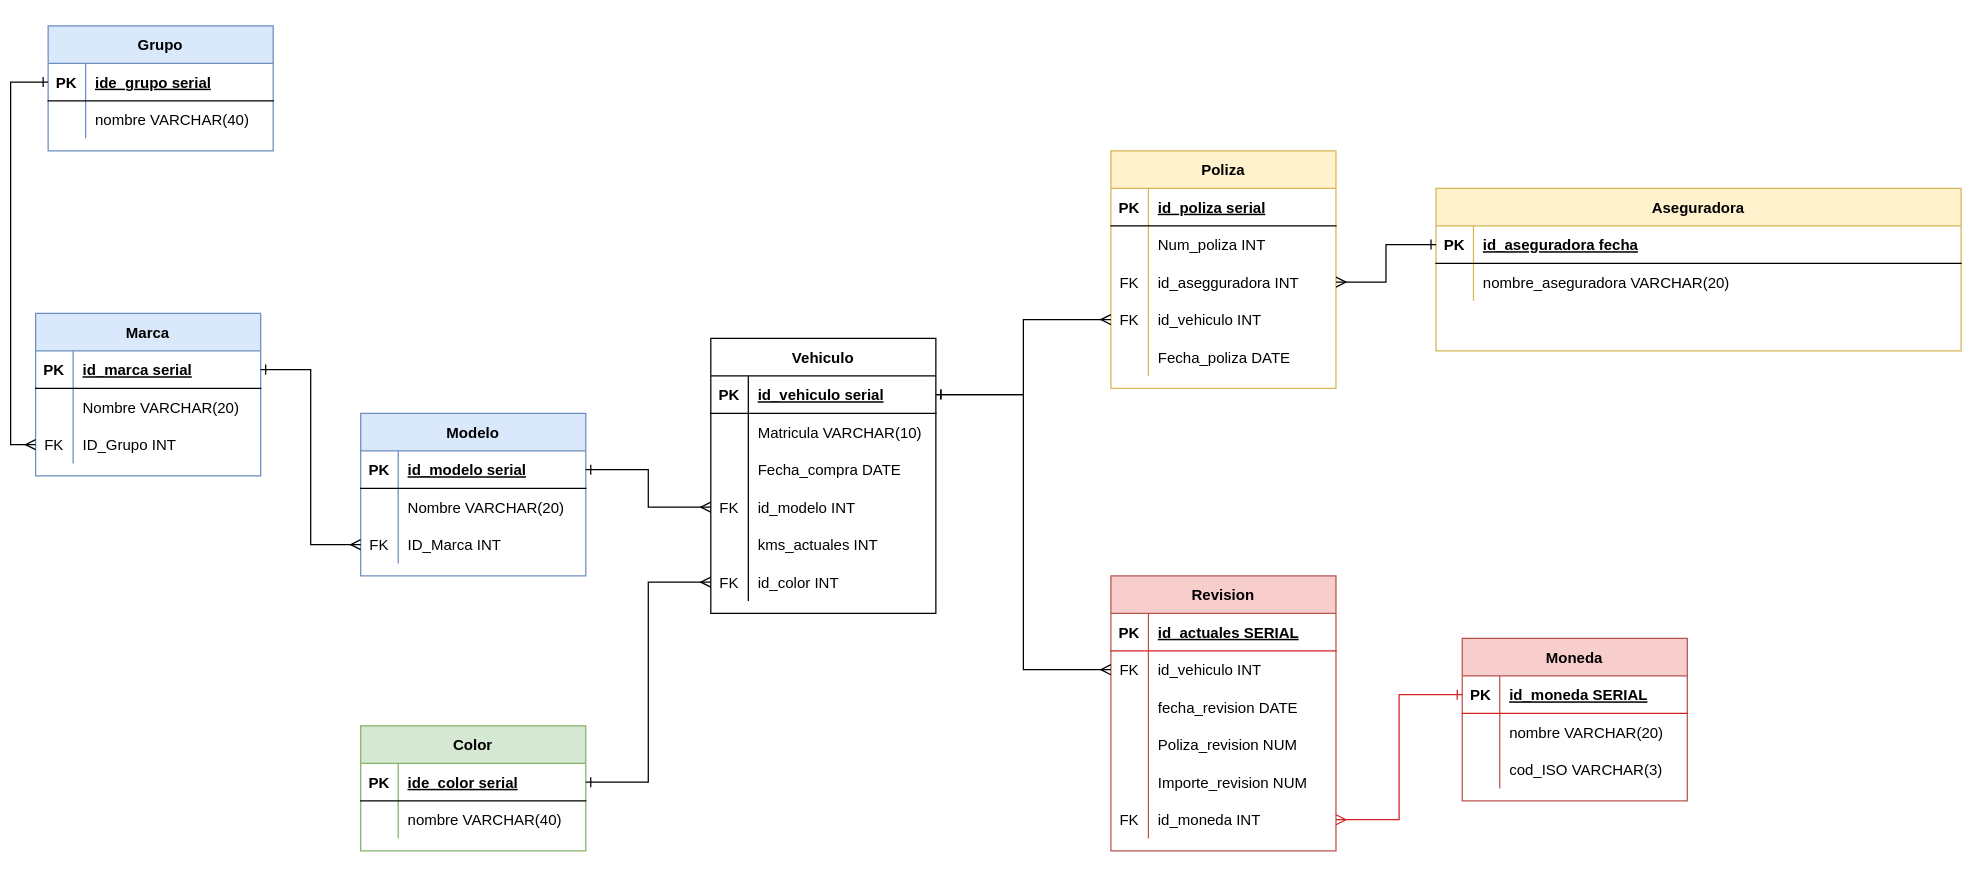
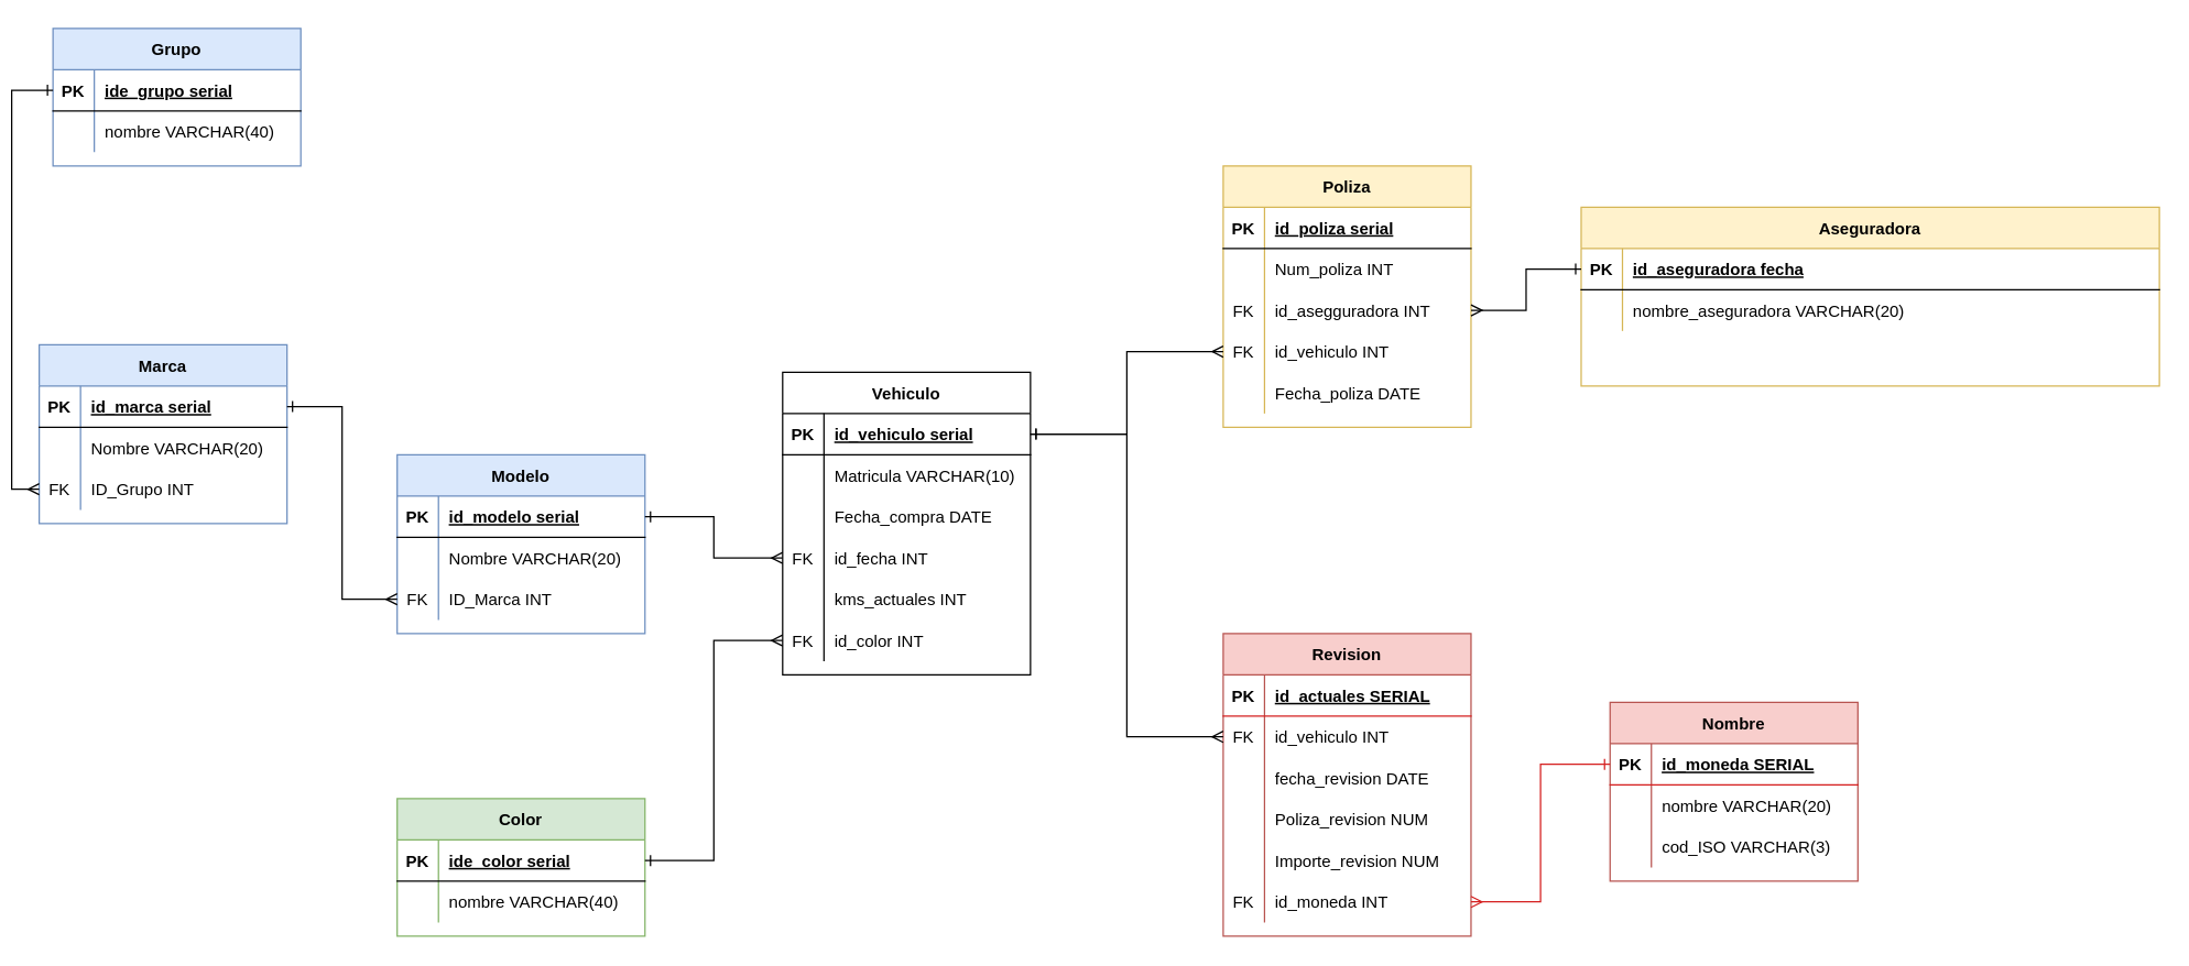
- <mxCell id="14" value="id_modelo INT" style="shape=partialRectangle;connectable=0;fillColor=none;top=0;left=0;bottom=0;right=0;align=left;spacingLeft=6;overflow=hidden;" parent="12" vertex="1"><mxGeometry x="30" width="150" height="30" as="geometry"><mxRectangle width="150" height="30" as="alternateBounds" /></mxGeometry></mxCell>
+ <mxCell id="14" value="id_fecha INT" style="shape=partialRectangle;connectable=0;fillColor=none;top=0;left=0;bottom=0;right=0;align=left;spacingLeft=6;overflow=hidden;" parent="12" vertex="1"><mxGeometry x="30" width="150" height="30" as="geometry"><mxRectangle width="150" height="30" as="alternateBounds" /></mxGeometry></mxCell>
- <mxCell id="93" value="Moneda" style="shape=table;startSize=30;container=1;collapsible=1;childLayout=tableLayout;fixedRows=1;rowLines=0;fontStyle=1;align=center;resizeLast=1;strokeColor=#b85450;fillColor=#f8cecc;" parent="1" vertex="1"><mxGeometry x="1161" y="510" width="180" height="130" as="geometry" /></mxCell>
+ <mxCell id="93" value="Nombre" style="shape=table;startSize=30;container=1;collapsible=1;childLayout=tableLayout;fixedRows=1;rowLines=0;fontStyle=1;align=center;resizeLast=1;strokeColor=#b85450;fillColor=#f8cecc;" parent="1" vertex="1"><mxGeometry x="1161" y="510" width="180" height="130" as="geometry" /></mxCell>
